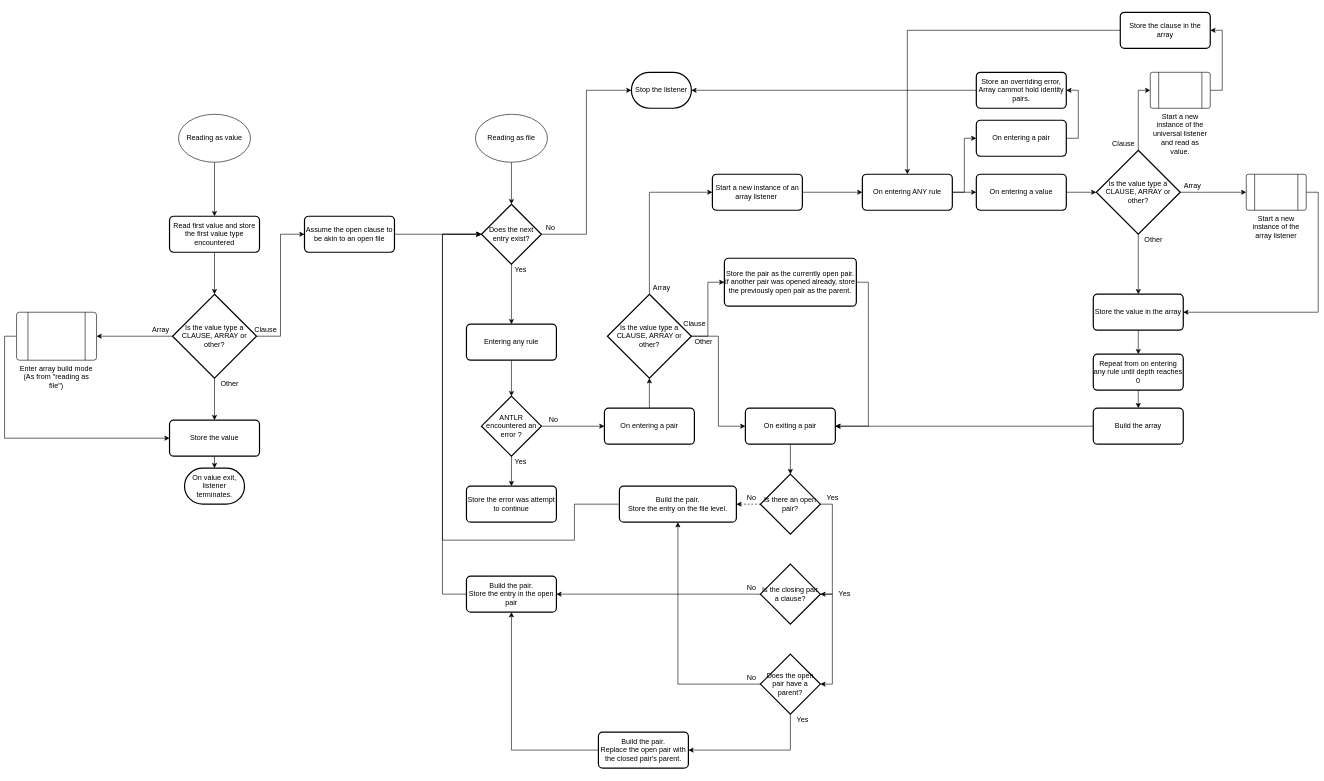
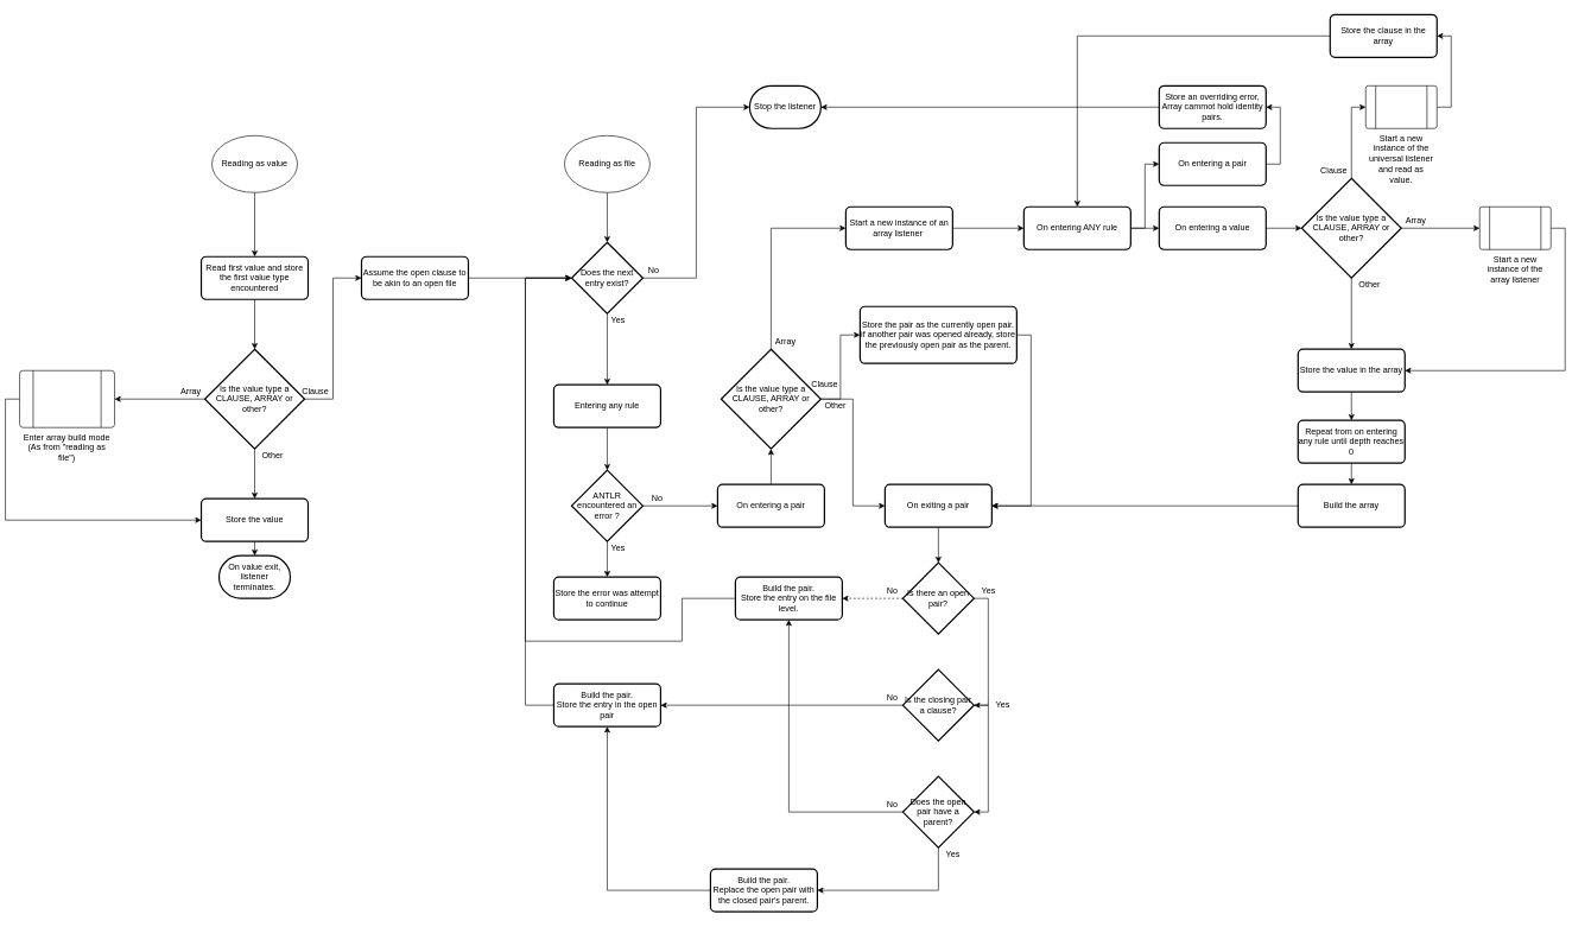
- <mxCell id="79" value="Build the pair.&lt;br&gt;Store the entry on the file level." style="rounded=1;whiteSpace=wrap;html=1;absoluteArcSize=1;arcSize=14;strokeWidth=2;" vertex="1" parent="1"><mxGeometry x="1025" y="810" width="195" height="60" as="geometry" /></mxCell>
+ <mxCell id="79" value="Build the pair.&lt;br&gt;Store the entry on the file level." style="rounded=1;whiteSpace=wrap;html=1;absoluteArcSize=1;arcSize=14;strokeWidth=2;" vertex="1" parent="1"><mxGeometry x="1025" y="810" width="150" height="60" as="geometry" /></mxCell>
